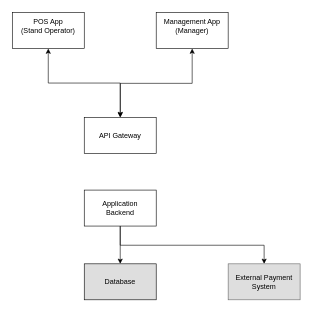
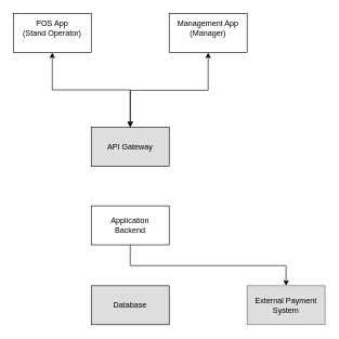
- <mxCell id="6" value="API Gateway" style="rounded=0;whiteSpace=wrap;html=1;" vertex="1" parent="1"><mxGeometry x="140" y="195" width="120" height="60" as="geometry" /></mxCell>
+ <mxCell id="6" value="API Gateway" style="rounded=0;whiteSpace=wrap;html=1;fillColor=#dedede;" vertex="1" parent="1"><mxGeometry x="140" y="195" width="120" height="60" as="geometry" /></mxCell>
- <mxCell id="7" style="edgeStyle=orthogonalEdgeStyle;rounded=0;orthogonalLoop=1;jettySize=auto;html=1;entryX=0.5;entryY=0;entryDx=0;entryDy=0;startArrow=none;startFill=0;" edge="1" parent="1" source="9" target="10"><mxGeometry relative="1" as="geometry" /></mxCell>
